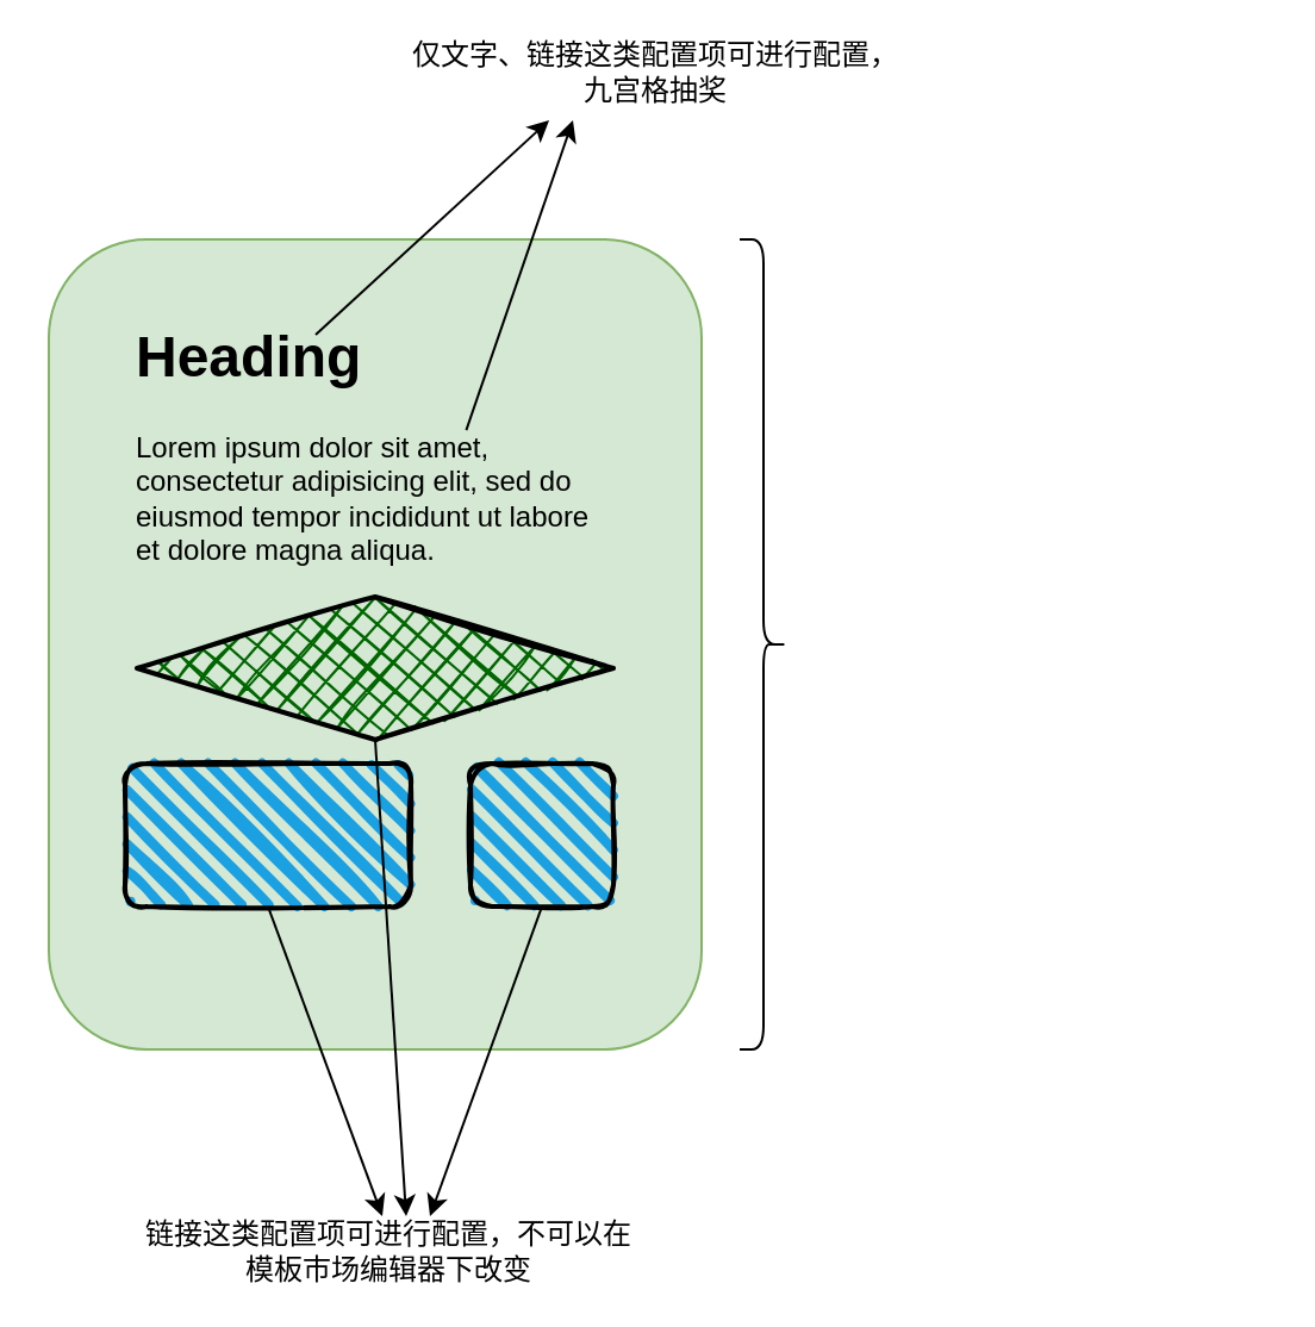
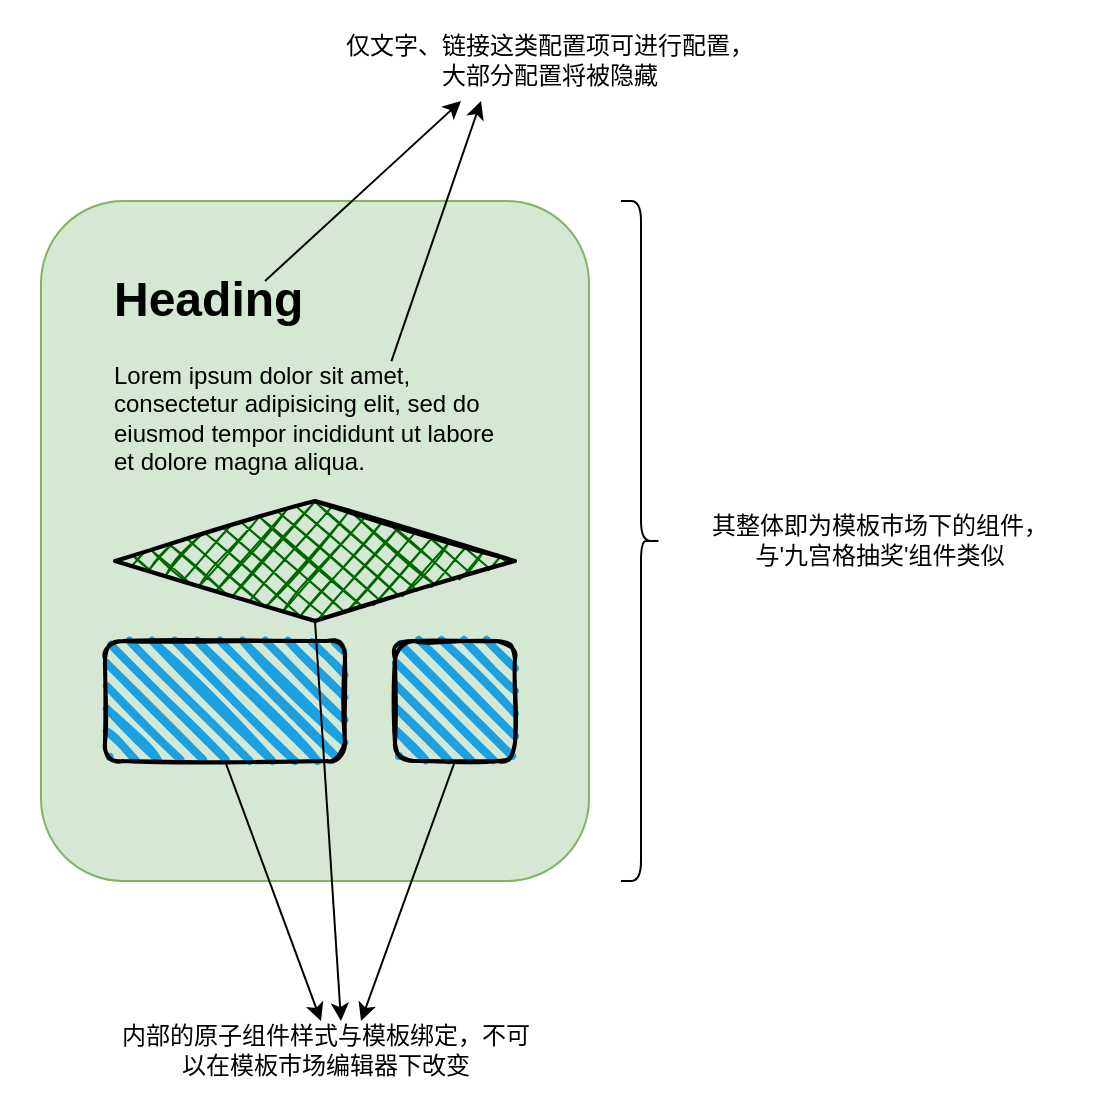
- <mxCell id="15" value="仅文字、链接这类配置项可进行配置，九宫格抽奖" style="text;html=1;strokeColor=none;fillColor=none;align=center;verticalAlign=middle;whiteSpace=wrap;rounded=0;" vertex="1" parent="1"><mxGeometry x="172" y="20" width="206" height="20" as="geometry" /></mxCell>
+ <mxCell id="15" value="仅文字、链接这类配置项可进行配置，大部分配置将被隐藏" style="text;html=1;strokeColor=none;fillColor=none;align=center;verticalAlign=middle;whiteSpace=wrap;rounded=0;" vertex="1" parent="1"><mxGeometry x="172" y="20" width="206" height="20" as="geometry" /></mxCell>
+ <mxCell id="8" value="其整体即为模板市场下的组件，与'九宫格抽奖'组件类似" style="text;html=1;strokeColor=none;fillColor=none;align=center;verticalAlign=middle;whiteSpace=wrap;rounded=0;" vertex="1" parent="1"><mxGeometry x="350" y="260" width="180" height="20" as="geometry" /></mxCell>
- <mxCell id="12" value="链接这类配置项可进行配置，不可以在模板市场编辑器下改变" style="text;html=1;strokeColor=none;fillColor=none;align=center;verticalAlign=middle;whiteSpace=wrap;rounded=0;" vertex="1" parent="1"><mxGeometry x="60" y="515" width="206" height="20" as="geometry" /></mxCell>
+ <mxCell id="12" value="内部的原子组件样式与模板绑定，不可以在模板市场编辑器下改变" style="text;html=1;strokeColor=none;fillColor=none;align=center;verticalAlign=middle;whiteSpace=wrap;rounded=0;" vertex="1" parent="1"><mxGeometry x="60" y="515" width="206" height="20" as="geometry" /></mxCell>
